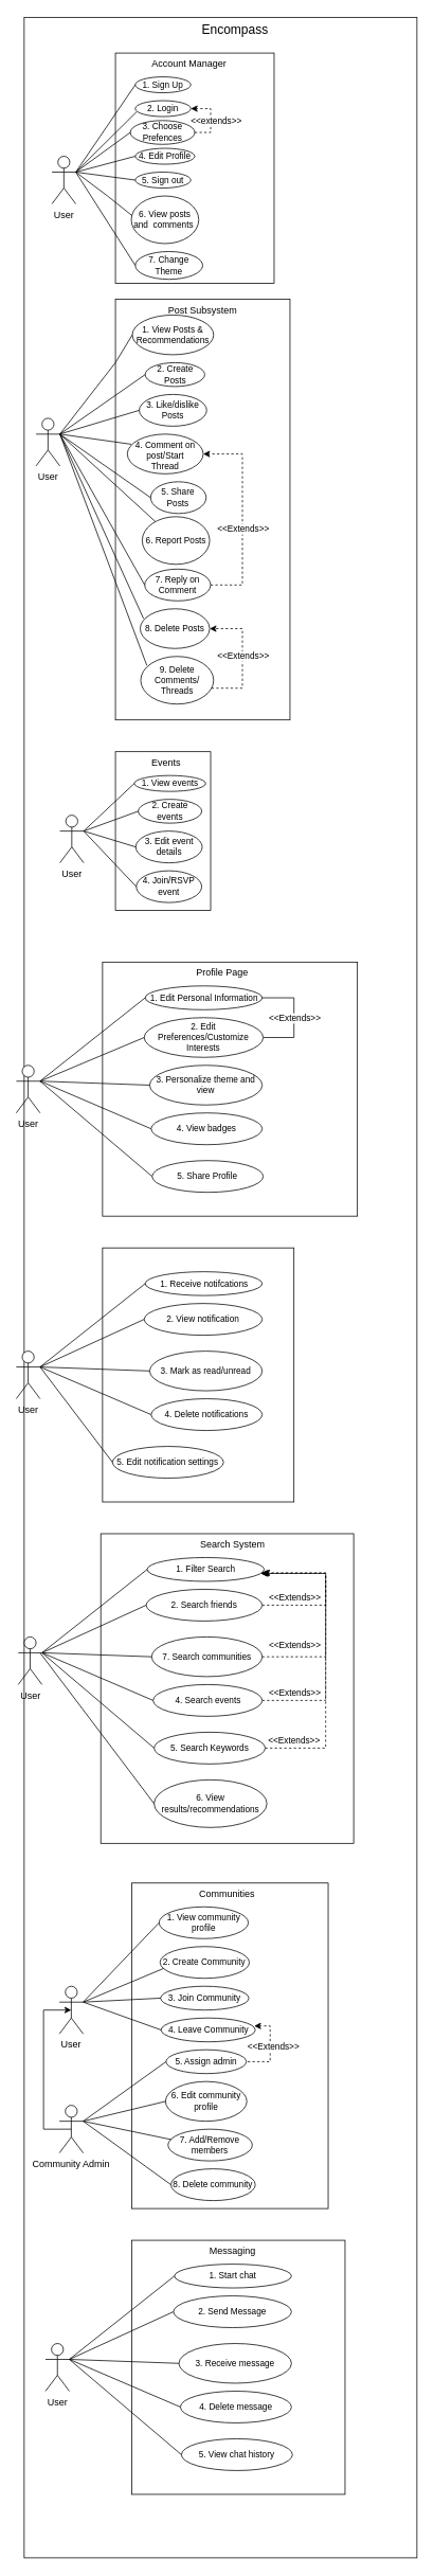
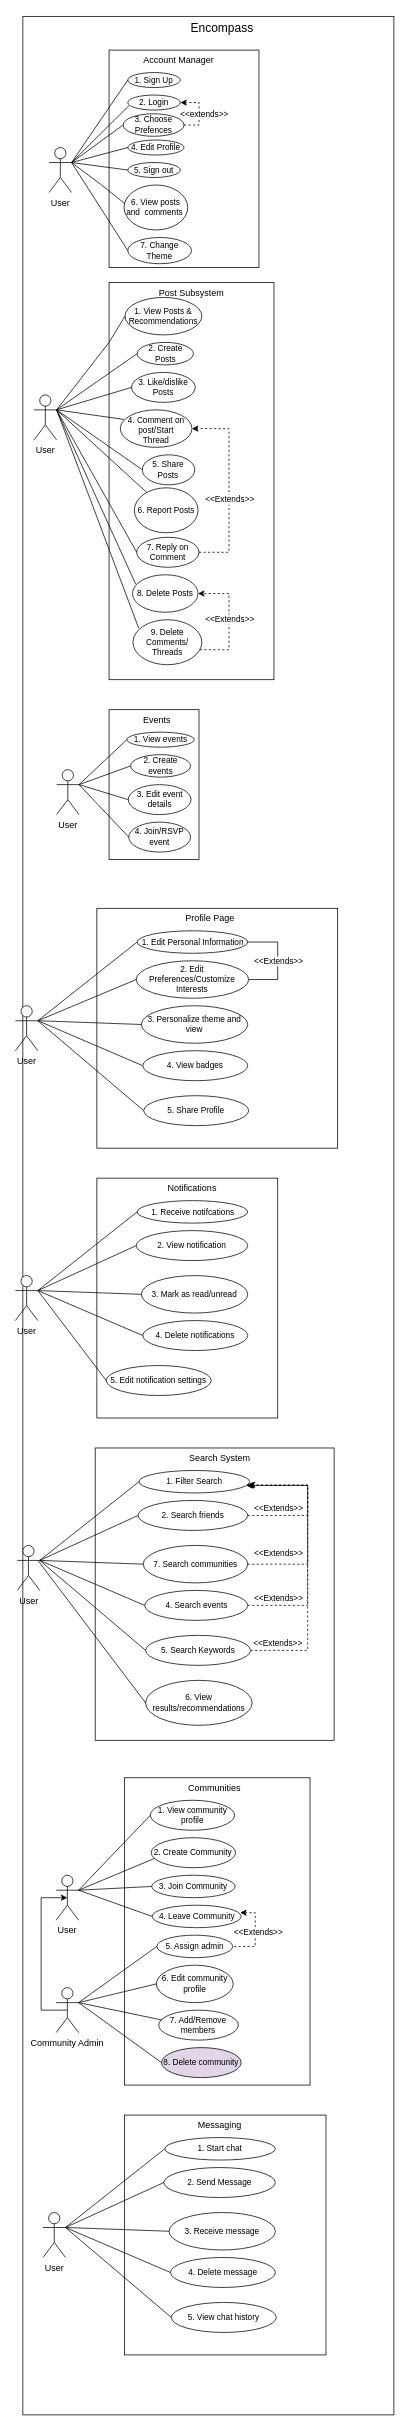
+ <mxCell id="75" value="Notifications" style="text;html=1;strokeColor=none;fillColor=none;align=center;verticalAlign=top;whiteSpace=wrap;rounded=0;horizontal=1;" vertex="1" parent="1"><mxGeometry x="205.63" y="1570" width="100" height="30" as="geometry" /></mxCell>
- <mxCell id="143" value="8. Delete community" style="ellipse;whiteSpace=wrap;html=1;fontSize=11;" vertex="1" parent="1"><mxGeometry x="215.01" y="2730" width="106.25" height="40" as="geometry" /></mxCell>
+ <mxCell id="143" value="8. Delete community" style="ellipse;whiteSpace=wrap;html=1;fontSize=11;fillColor=#e1d5e7;" vertex="1" parent="1"><mxGeometry x="215.01" y="2730" width="106.25" height="40" as="geometry" /></mxCell>
